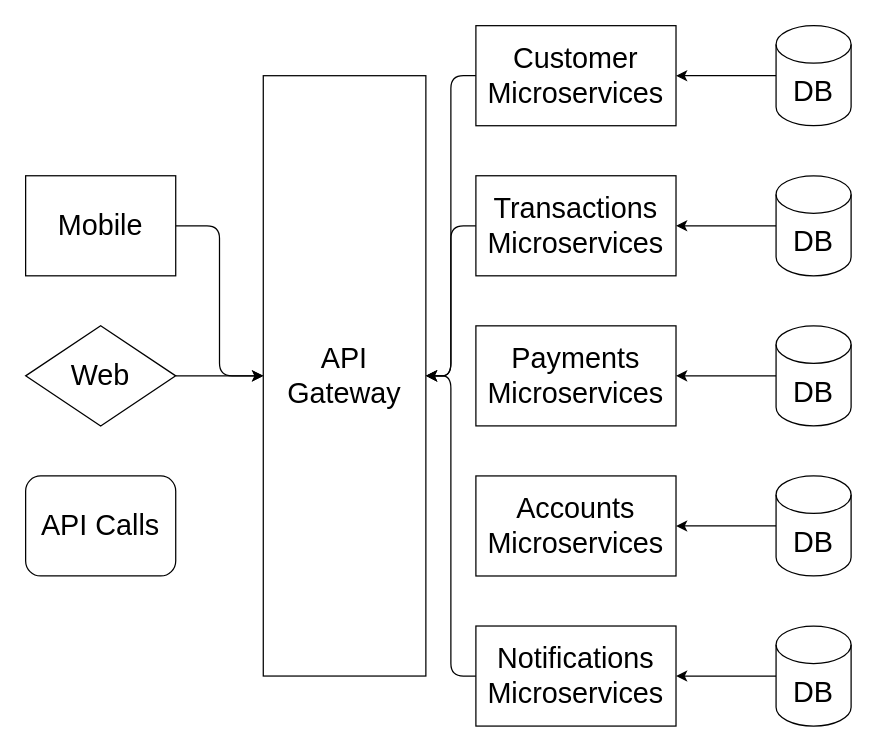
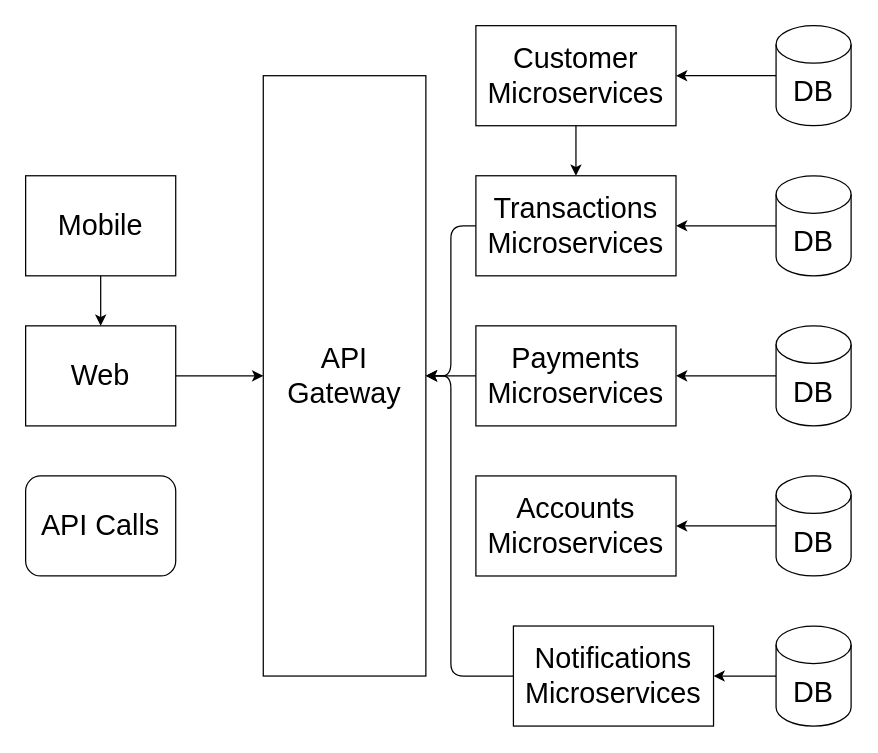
- <mxCell id="8" style="edgeStyle=orthogonalEdgeStyle;html=1;fontSize=23;" edge="1" parent="1" source="9" target="2"><mxGeometry relative="1" as="geometry" /></mxCell>
+ <mxCell id="8" style="edgeStyle=orthogonalEdgeStyle;html=1;fontSize=23;" edge="1" parent="1" source="9" target="11"><mxGeometry relative="1" as="geometry" /></mxCell>
- <mxCell id="6" style="edgeStyle=orthogonalEdgeStyle;html=1;entryX=0;entryY=0.5;entryDx=0;entryDy=0;fontSize=23;" edge="1" parent="1" source="7" target="2"><mxGeometry relative="1" as="geometry" /></mxCell>
+ <mxCell id="6" style="edgeStyle=orthogonalEdgeStyle;html=1;fontSize=23;" edge="1" parent="1" source="7" target="5"><mxGeometry relative="1" as="geometry" /></mxCell>
- <mxCell id="5" value="Web" style="rhombus;whiteSpace=wrap;html=1;fontSize=23;" vertex="1" parent="1"><mxGeometry x="20" y="260" width="120" height="80" as="geometry" /></mxCell>
+ <mxCell id="5" value="Web" style="rounded=0;whiteSpace=wrap;html=1;fontSize=23;" vertex="1" parent="1"><mxGeometry x="20" y="260" width="120" height="80" as="geometry" /></mxCell>
+ <mxCell id="12" style="edgeStyle=orthogonalEdgeStyle;html=1;entryX=1;entryY=0.5;entryDx=0;entryDy=0;fontSize=23;" edge="1" parent="1" source="13" target="2"><mxGeometry relative="1" as="geometry" /></mxCell>
- <mxCell id="16" value="Notifications&lt;br&gt;Microservices" style="rounded=0;whiteSpace=wrap;html=1;fontSize=23;" vertex="1" parent="1"><mxGeometry x="380" y="500" width="160" height="80" as="geometry" /></mxCell>
+ <mxCell id="16" value="Notifications&lt;br&gt;Microservices" style="rounded=0;whiteSpace=wrap;html=1;fontSize=23;" vertex="1" parent="1"><mxGeometry x="410" y="500" width="160" height="80" as="geometry" /></mxCell>
